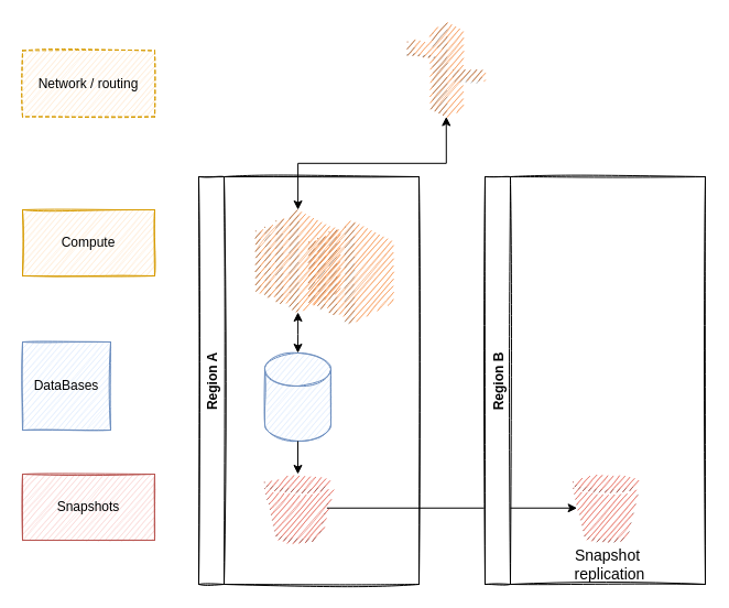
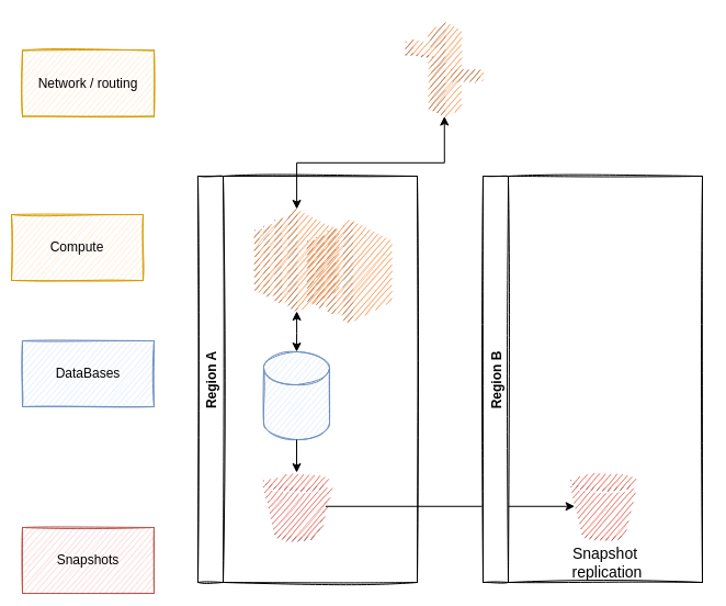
- <mxCell id="18" value="Network / routing" style="rounded=0;whiteSpace=wrap;html=1;sketch=1;fillColor=#ffe6cc;strokeColor=#d79b00;dashed=1;" vertex="1" parent="1"><mxGeometry x="20" y="45.5" width="120" height="60" as="geometry" /></mxCell>
+ <mxCell id="18" value="Network / routing" style="rounded=0;whiteSpace=wrap;html=1;sketch=1;fillColor=#ffe6cc;strokeColor=#d79b00;" vertex="1" parent="1"><mxGeometry x="20" y="45.5" width="120" height="60" as="geometry" /></mxCell>
- <mxCell id="6" value="Compute" style="rounded=0;whiteSpace=wrap;html=1;sketch=1;fillColor=#ffe6cc;strokeColor=#d79b00;" vertex="1" parent="1"><mxGeometry x="20" y="190" width="120" height="60" as="geometry" /></mxCell>
+ <mxCell id="6" value="Compute" style="rounded=0;whiteSpace=wrap;html=1;sketch=1;fillColor=#ffe6cc;strokeColor=#d79b00;" vertex="1" parent="1"><mxGeometry x="10" y="195" width="120" height="60" as="geometry" /></mxCell>
- <mxCell id="5" value="DataBases" style="rounded=0;whiteSpace=wrap;html=1;sketch=1;fillColor=#dae8fc;strokeColor=#6c8ebf;" vertex="1" parent="1"><mxGeometry x="20" y="310" width="80" height="80" as="geometry" /></mxCell>
+ <mxCell id="5" value="DataBases" style="rounded=0;whiteSpace=wrap;html=1;sketch=1;fillColor=#dae8fc;strokeColor=#6c8ebf;" vertex="1" parent="1"><mxGeometry x="20" y="310" width="120" height="60" as="geometry" /></mxCell>
- <mxCell id="4" value="Snapshots" style="rounded=0;whiteSpace=wrap;html=1;sketch=1;fillColor=#f8cecc;strokeColor=#b85450;" vertex="1" parent="1"><mxGeometry x="20" y="430" width="120" height="60" as="geometry" /></mxCell>
+ <mxCell id="4" value="Snapshots" style="rounded=0;whiteSpace=wrap;html=1;sketch=1;fillColor=#f8cecc;strokeColor=#b85450;" vertex="1" parent="1"><mxGeometry x="20" y="480" width="120" height="60" as="geometry" /></mxCell>
